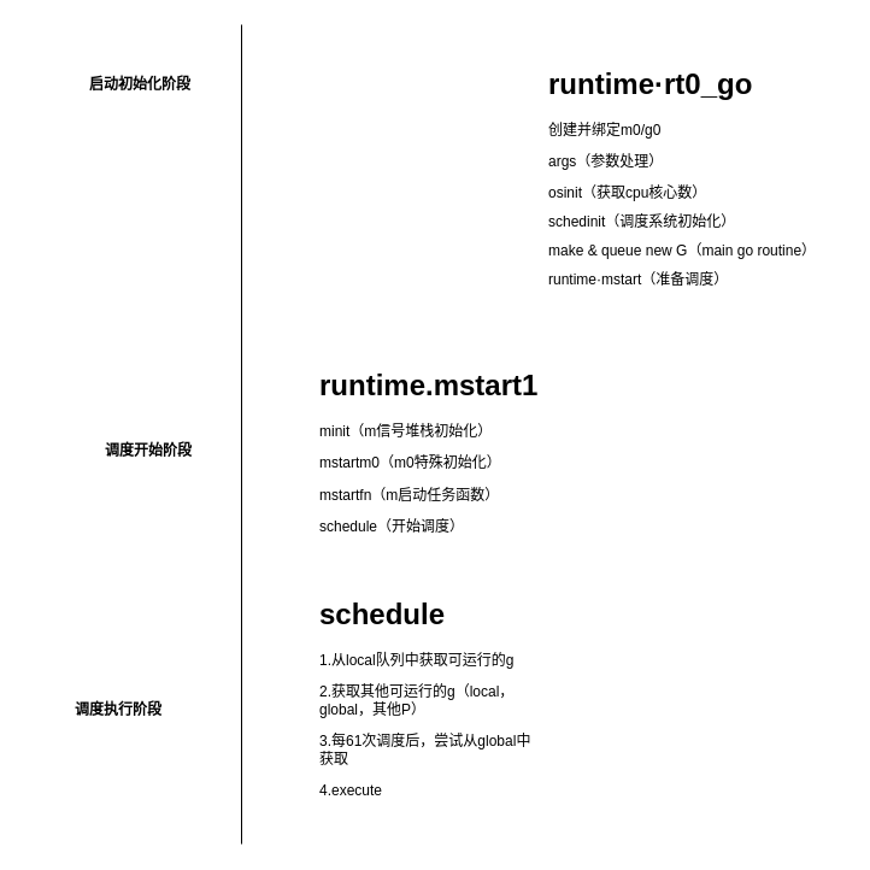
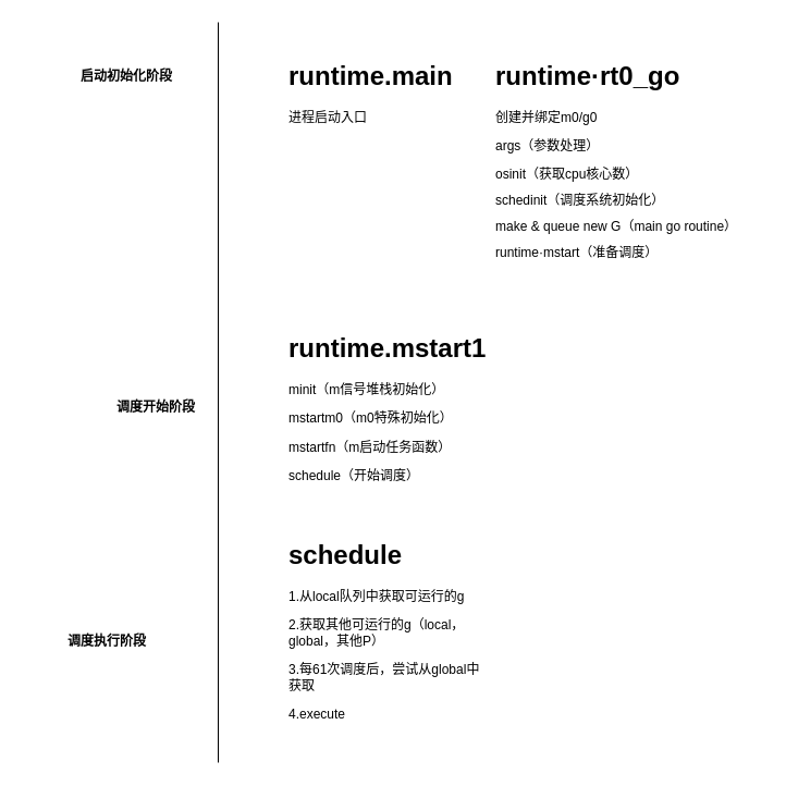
+ <mxCell id="2" value="&lt;h1&gt;&lt;span style=&quot;text-align: center&quot;&gt;&lt;font style=&quot;font-size: 24px&quot;&gt;runtime.main&lt;/font&gt;&lt;/span&gt;&lt;br&gt;&lt;/h1&gt;&lt;p&gt;进程启动入口&lt;/p&gt;" style="text;html=1;strokeColor=none;fillColor=none;spacing=5;spacingTop=-20;whiteSpace=wrap;overflow=hidden;rounded=0;" vertex="1" parent="1"><mxGeometry x="260" y="50" width="190" height="120" as="geometry" /></mxCell>
- <mxCell id="7" value="&lt;b&gt;调度开始阶段&lt;/b&gt;&lt;br&gt;" style="text;html=1;align=right;" vertex="1" parent="1"><mxGeometry x="50" y="360" width="110" height="30" as="geometry" /></mxCell>
+ <mxCell id="7" value="&lt;b&gt;调度开始阶段&lt;/b&gt;&lt;br&gt;" style="text;html=1;align=right;" vertex="1" parent="1"><mxGeometry x="70" y="360" width="110" height="30" as="geometry" /></mxCell>
